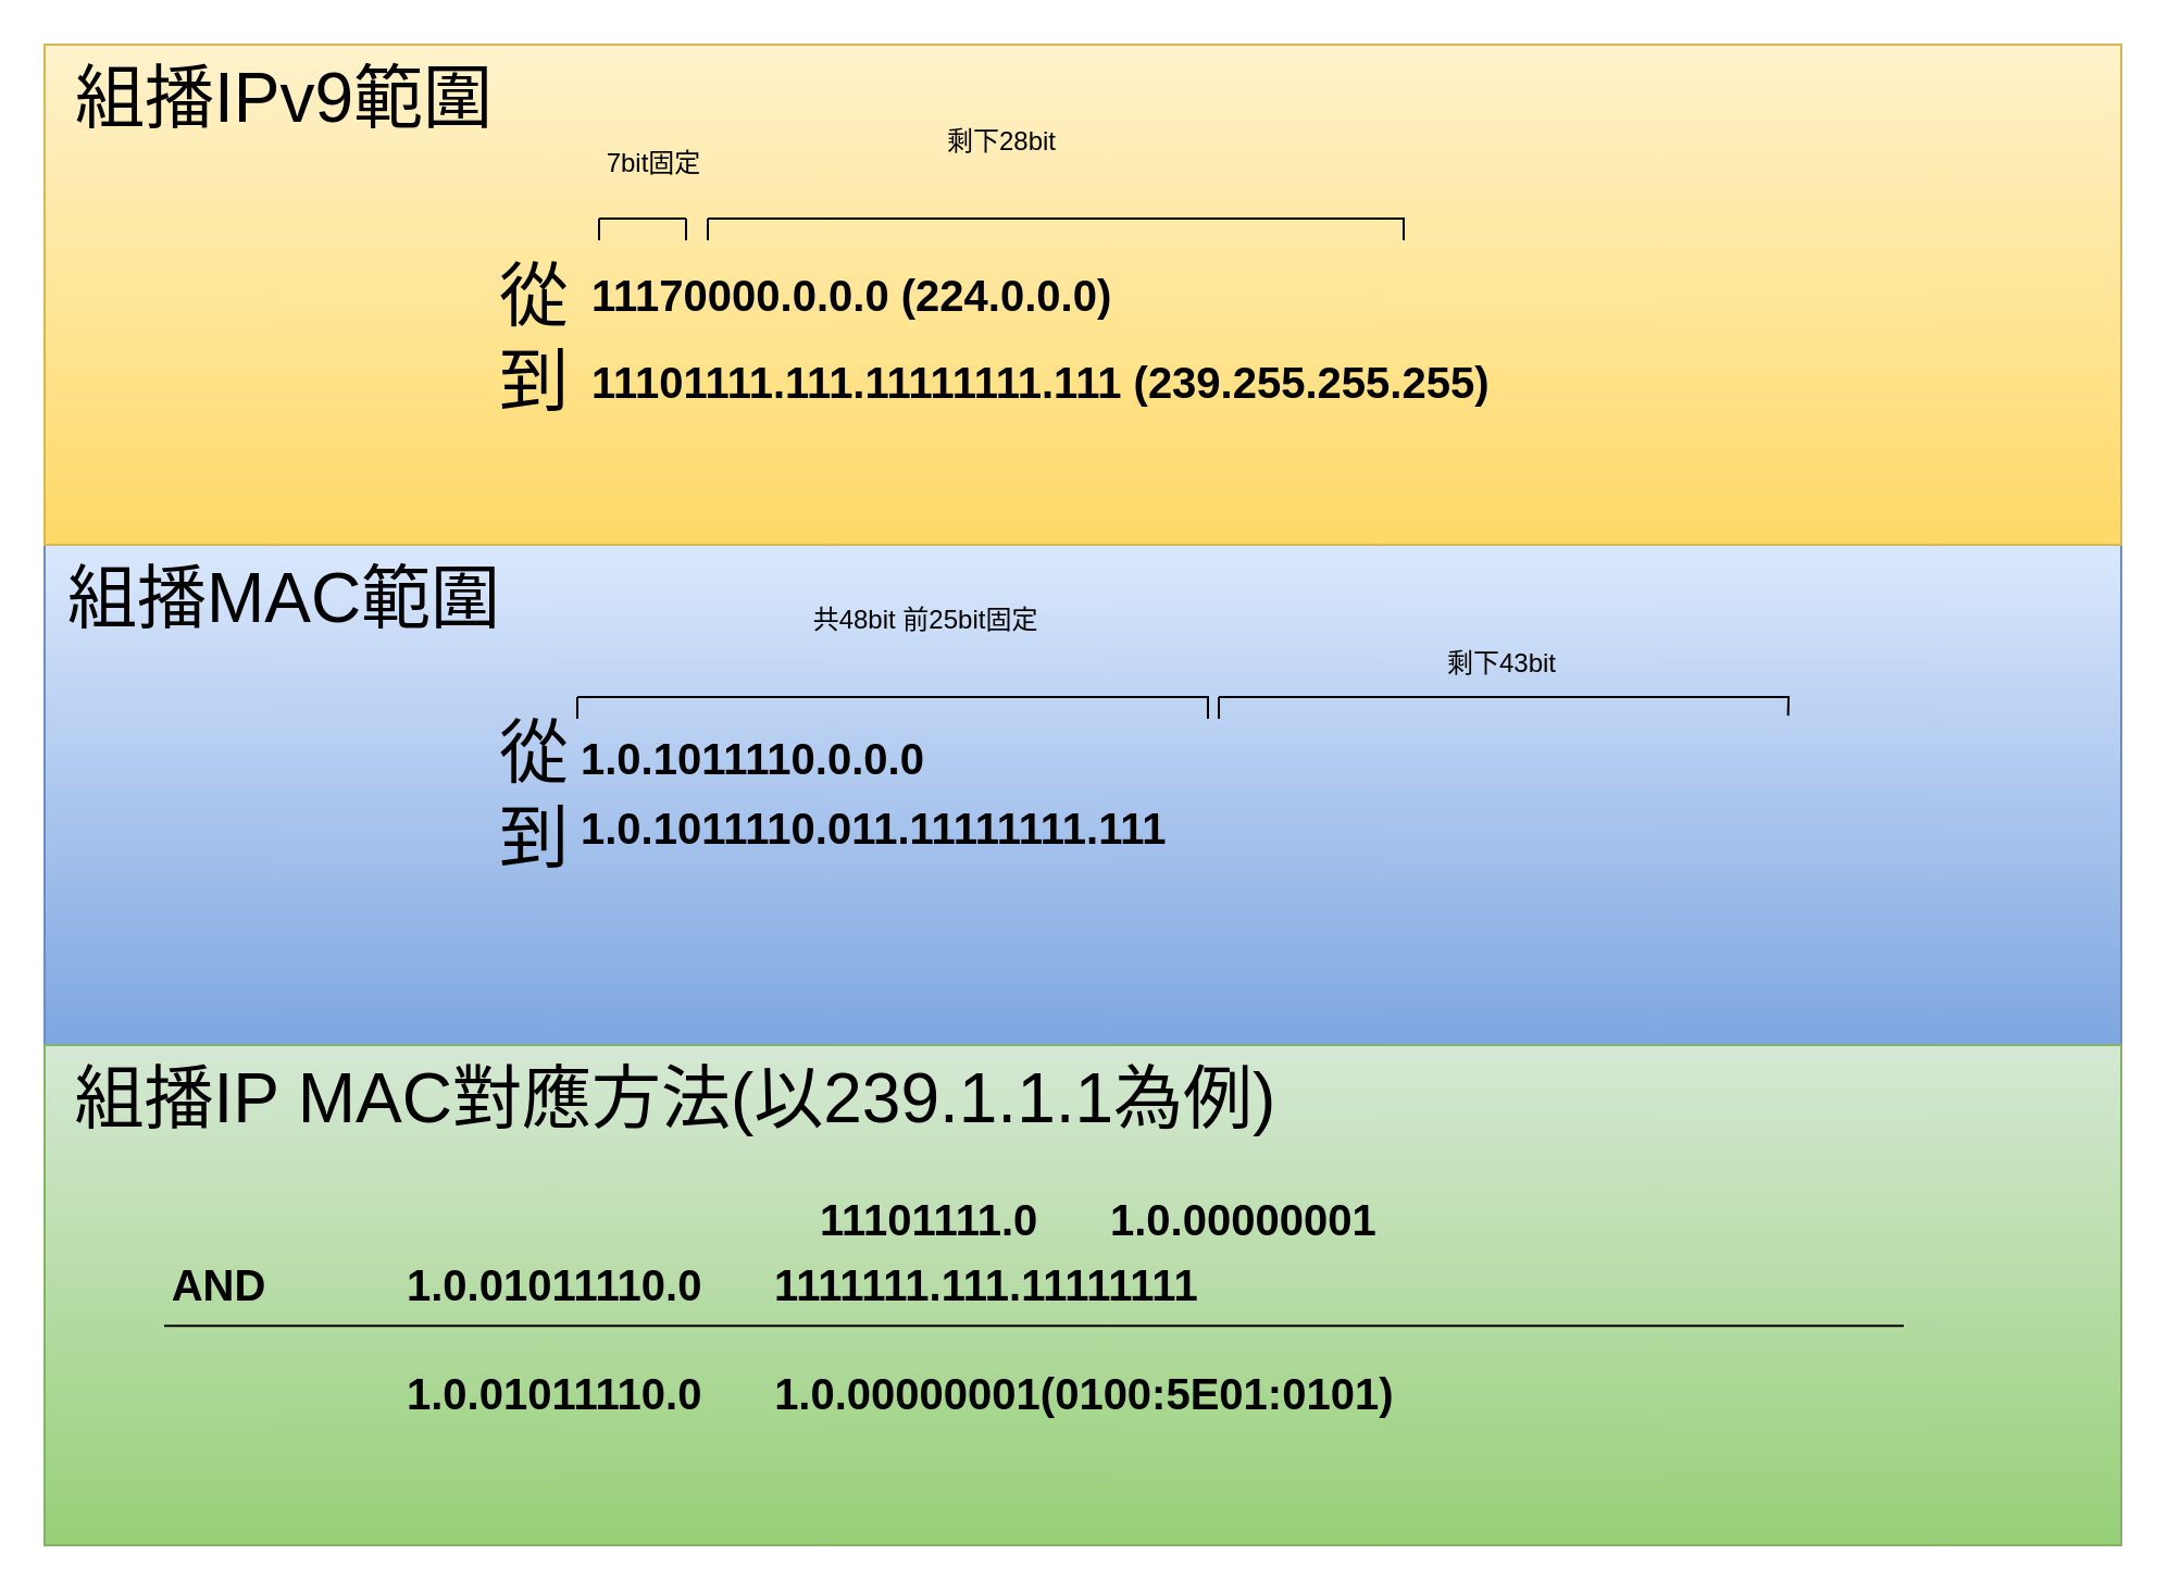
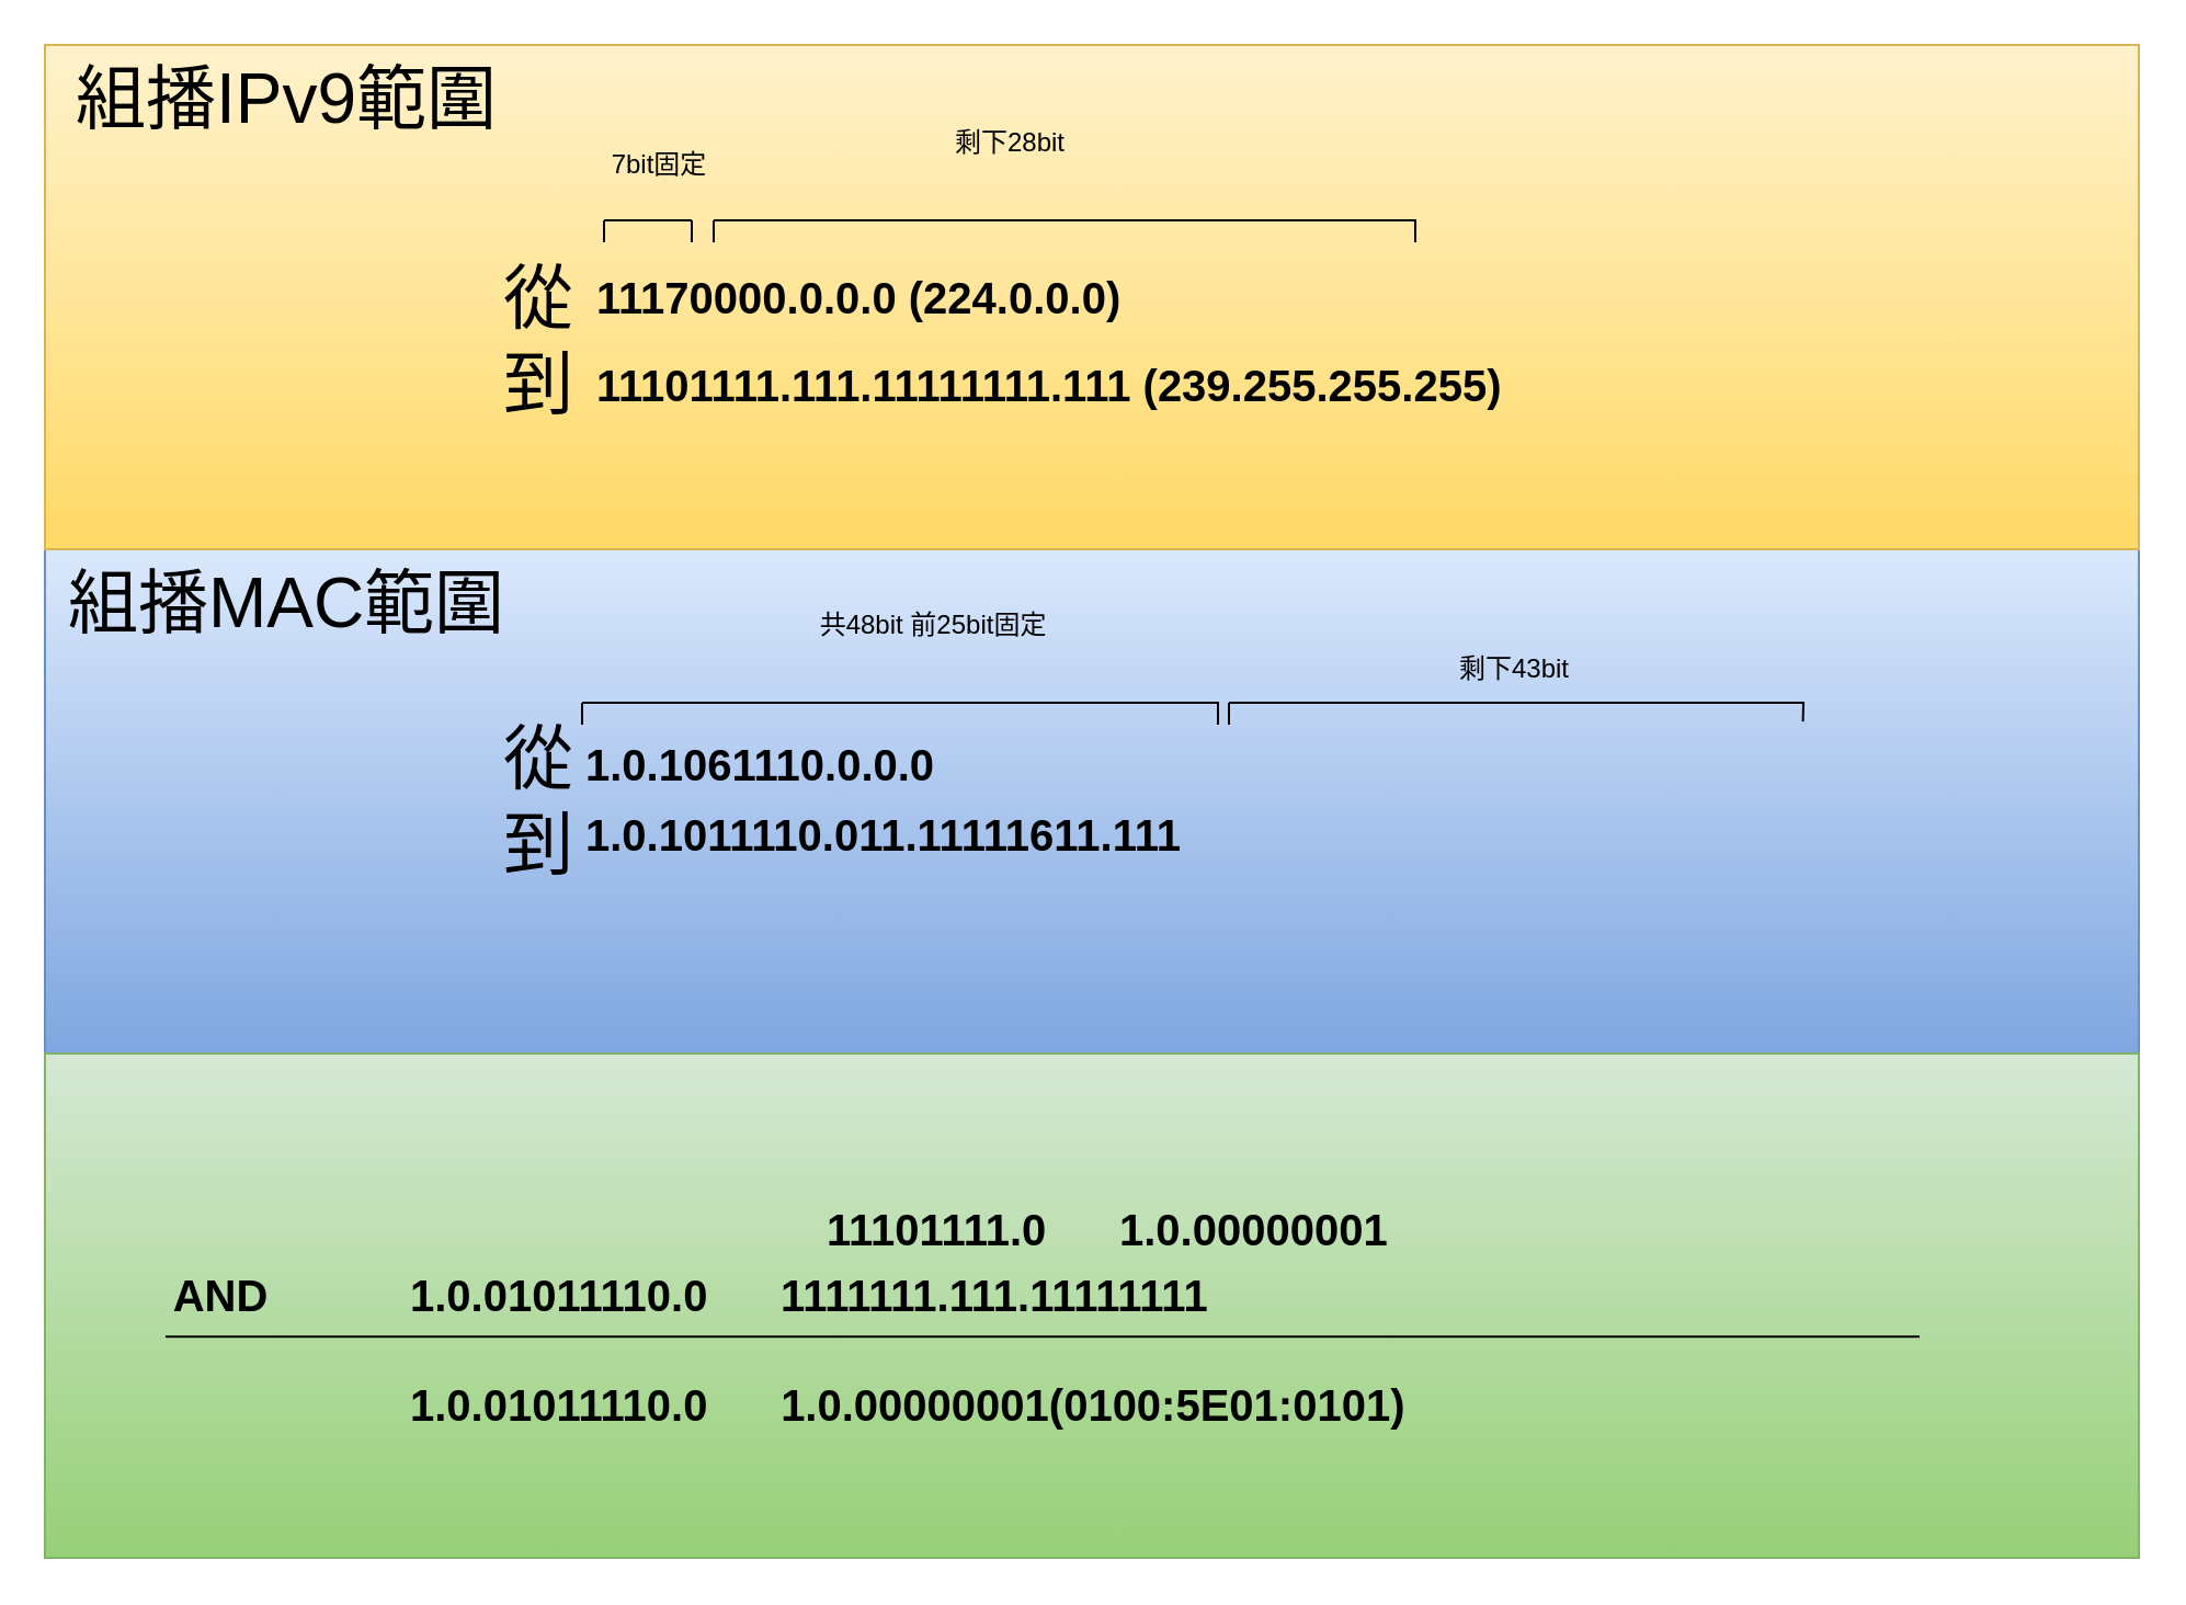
- <mxCell id="14" value="&lt;font style=&quot;font-size: 20px;&quot;&gt;&lt;b&gt;1.0.1011110.0.0.0&lt;/b&gt;&lt;/font&gt;&lt;div&gt;&lt;font style=&quot;font-size: 20px;&quot;&gt;&lt;b&gt;&lt;br&gt;&lt;/b&gt;&lt;/font&gt;&lt;/div&gt;" style="text;html=1;align=left;verticalAlign=middle;resizable=0;points=[];autosize=1;strokeColor=none;fillColor=none;" vertex="1" parent="1"><mxGeometry x="265" y="330" width="580" height="60" as="geometry" /></mxCell>
+ <mxCell id="14" value="&lt;font style=&quot;font-size: 20px;&quot;&gt;&lt;b&gt;1.0.1061110.0.0.0&lt;/b&gt;&lt;/font&gt;&lt;div&gt;&lt;font style=&quot;font-size: 20px;&quot;&gt;&lt;b&gt;&lt;br&gt;&lt;/b&gt;&lt;/font&gt;&lt;/div&gt;" style="text;html=1;align=left;verticalAlign=middle;resizable=0;points=[];autosize=1;strokeColor=none;fillColor=none;" vertex="1" parent="1"><mxGeometry x="265" y="330" width="580" height="60" as="geometry" /></mxCell>
- <mxCell id="15" value="&lt;span style=&quot;font-size: 20px;&quot;&gt;&lt;b&gt;1.0.1011110.011.11111111.111&lt;/b&gt;&lt;/span&gt;" style="text;html=1;align=left;verticalAlign=middle;resizable=0;points=[];autosize=1;strokeColor=none;fillColor=none;" vertex="1" parent="1"><mxGeometry x="265" y="360" width="560" height="40" as="geometry" /></mxCell>
+ <mxCell id="15" value="&lt;span style=&quot;font-size: 20px;&quot;&gt;&lt;b&gt;1.0.1011110.011.11111611.111&lt;/b&gt;&lt;/span&gt;" style="text;html=1;align=left;verticalAlign=middle;resizable=0;points=[];autosize=1;strokeColor=none;fillColor=none;" vertex="1" parent="1"><mxGeometry x="265" y="360" width="560" height="40" as="geometry" /></mxCell>
- <mxCell id="29" value="&lt;font style=&quot;font-size: 32px;&quot;&gt;組播IP MAC對應方法(以239.1.1.1為例)&lt;/font&gt;" style="text;html=1;align=center;verticalAlign=middle;resizable=0;points=[];autosize=1;strokeColor=none;fillColor=none;" vertex="1" parent="1"><mxGeometry x="20" y="480" width="580" height="50" as="geometry" /></mxCell>
